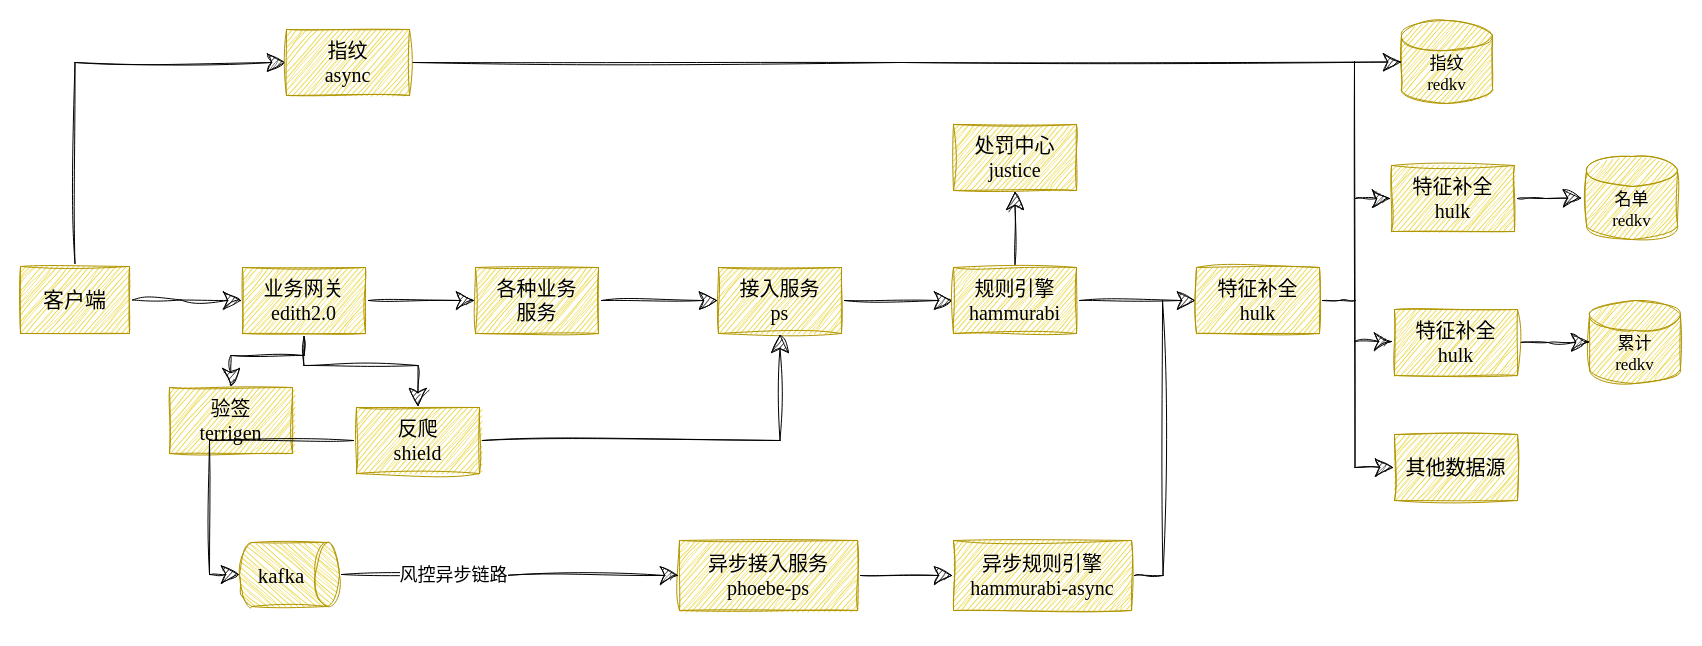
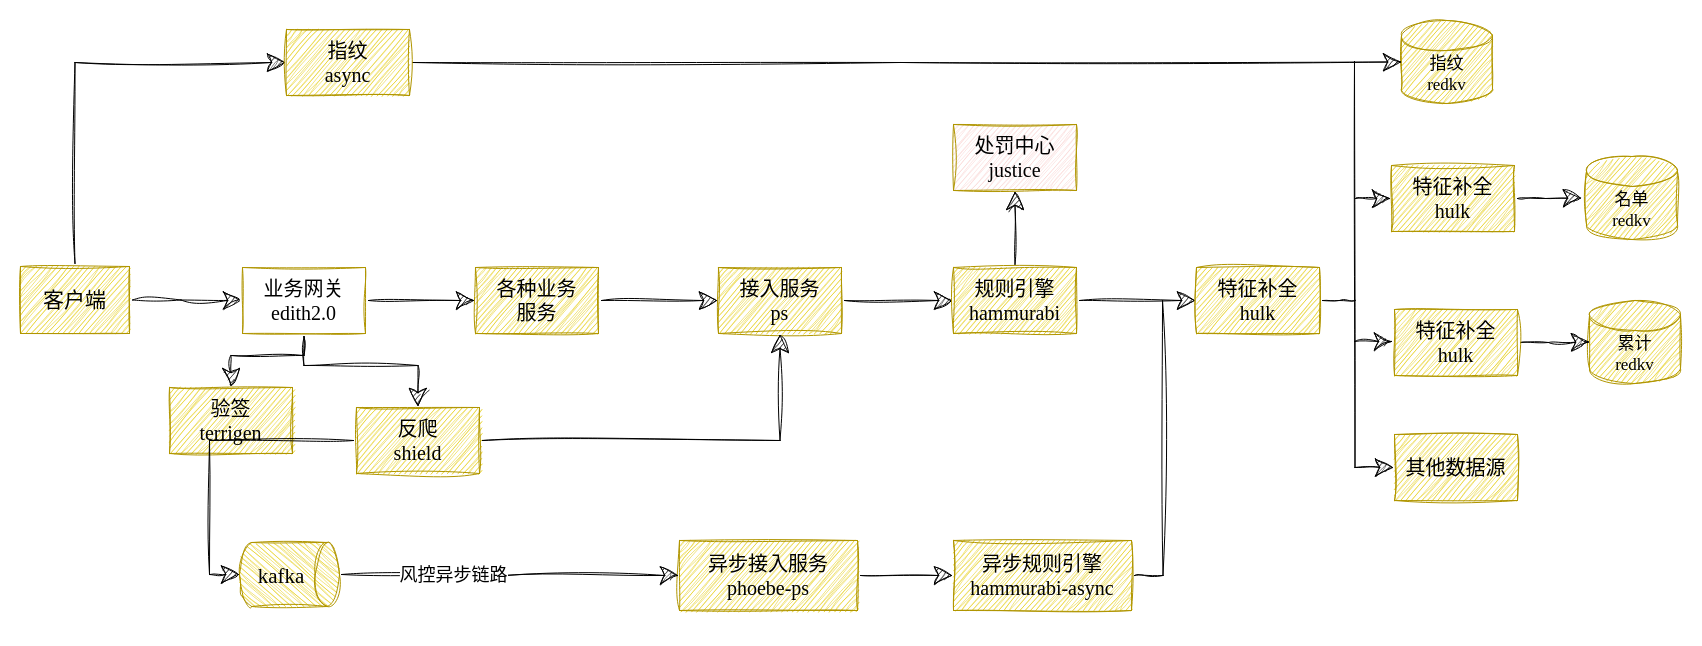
- <mxCell id="16" value="&lt;font style=&quot;font-size: 20px;&quot; face=&quot;Comic Sans MS&quot;&gt;&lt;span style=&quot;&quot;&gt;处罚中心&lt;br&gt;justice&lt;br&gt;&lt;/span&gt;&lt;/font&gt;" style="rounded=0;whiteSpace=wrap;html=1;sketch=1;curveFitting=1;jiggle=2;strokeWidth=1;perimeterSpacing=1;fillColor=#e3c800;fontColor=#000000;strokeColor=#B09500;" vertex="1" parent="1"><mxGeometry x="953" y="124" width="123" height="66" as="geometry" /></mxCell>
+ <mxCell id="16" value="&lt;font style=&quot;font-size: 20px;&quot; face=&quot;Comic Sans MS&quot;&gt;&lt;span style=&quot;&quot;&gt;处罚中心&lt;br&gt;justice&lt;br&gt;&lt;/span&gt;&lt;/font&gt;" style="rounded=0;whiteSpace=wrap;html=1;sketch=1;curveFitting=1;jiggle=2;strokeWidth=1;perimeterSpacing=1;fillColor=#f8cecc;fontColor=#000000;strokeColor=#B09500;" vertex="1" parent="1"><mxGeometry x="953" y="124" width="123" height="66" as="geometry" /></mxCell>
- <mxCell id="8" value="&lt;font style=&quot;font-size: 20px;&quot; face=&quot;Comic Sans MS&quot;&gt;&lt;span style=&quot;&quot;&gt;业务网关&lt;br&gt;edith2.0&lt;br&gt;&lt;/span&gt;&lt;/font&gt;" style="rounded=0;whiteSpace=wrap;html=1;sketch=1;curveFitting=1;jiggle=2;strokeWidth=1;perimeterSpacing=1;fillColor=#e3c800;fontColor=#000000;strokeColor=#B09500;" vertex="1" parent="1"><mxGeometry x="242" y="267" width="123" height="66" as="geometry" /></mxCell>
+ <mxCell id="8" value="&lt;font style=&quot;font-size: 20px;&quot; face=&quot;Comic Sans MS&quot;&gt;&lt;span style=&quot;&quot;&gt;业务网关&lt;br&gt;edith2.0&lt;br&gt;&lt;/span&gt;&lt;/font&gt;" style="rounded=0;whiteSpace=wrap;html=1;sketch=1;curveFitting=1;jiggle=2;strokeWidth=1;perimeterSpacing=1;fillColor=#ffffff;fontColor=#000000;strokeColor=#B09500;" vertex="1" parent="1"><mxGeometry x="242" y="267" width="123" height="66" as="geometry" /></mxCell>
